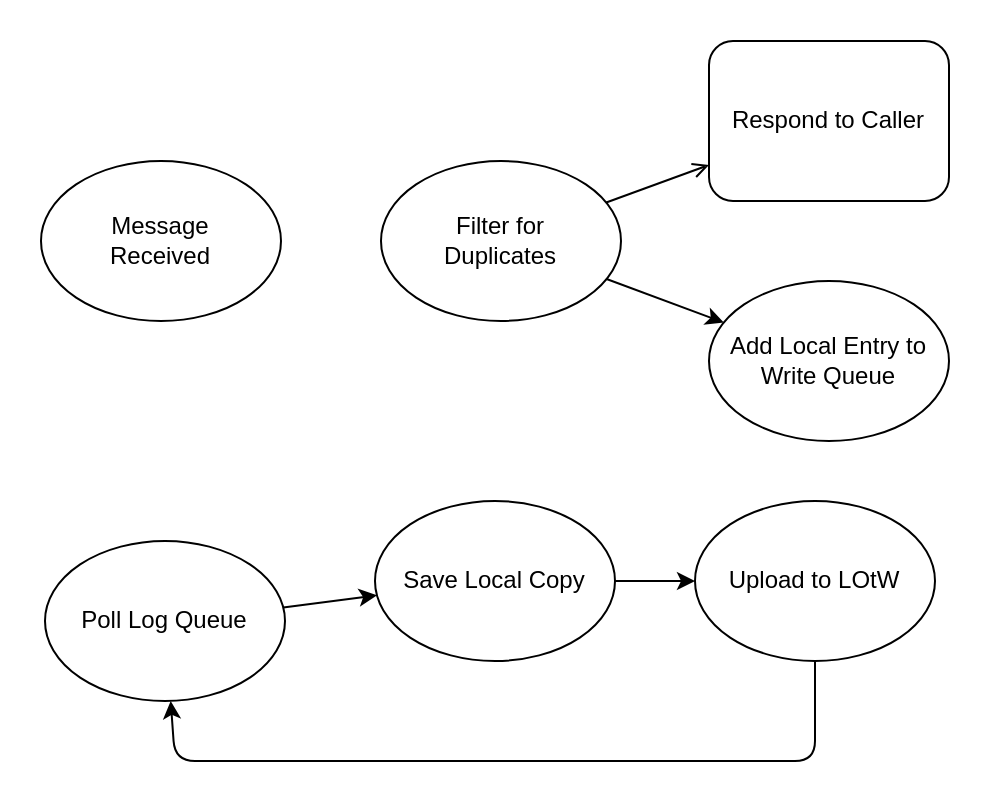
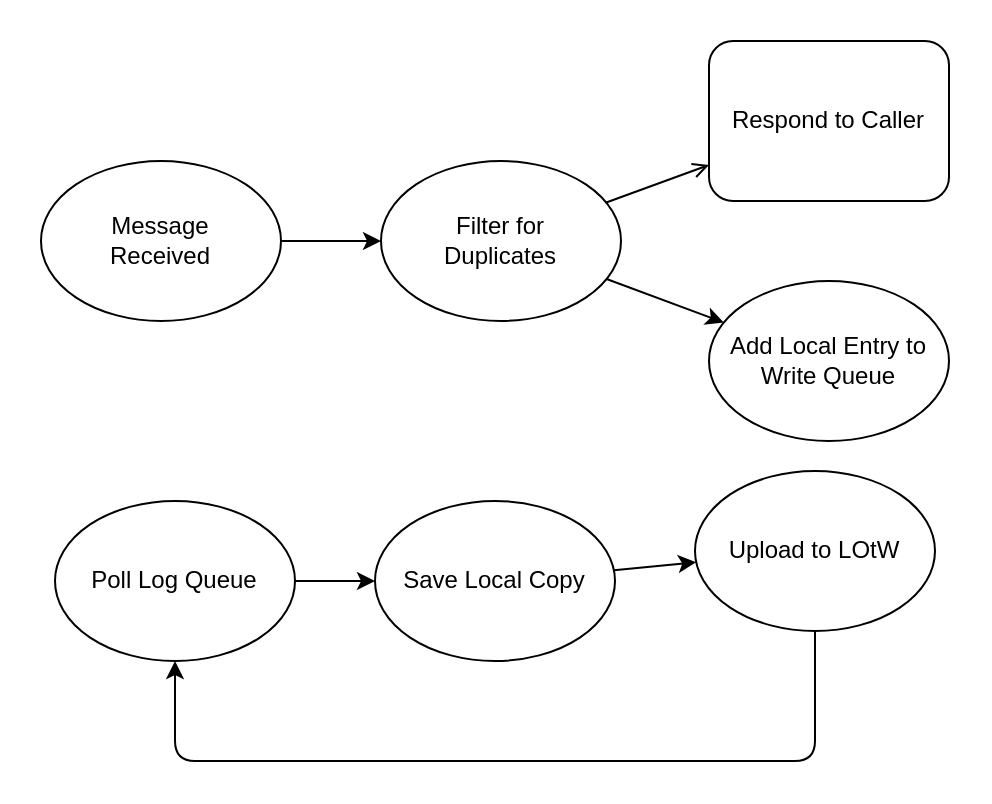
+ <mxCell id="2" style="edgeStyle=none;html=1;" parent="1" source="3" target="6" edge="1"><mxGeometry relative="1" as="geometry" /></mxCell>
- <mxCell id="14" value="Upload to LOtW" style="ellipse;whiteSpace=wrap;html=1;" parent="1" vertex="1"><mxGeometry x="347" y="250" width="120" height="80" as="geometry" /></mxCell>
+ <mxCell id="14" value="Upload to LOtW" style="ellipse;whiteSpace=wrap;html=1;" parent="1" vertex="1"><mxGeometry x="347" y="235" width="120" height="80" as="geometry" /></mxCell>
- <mxCell id="10" value="Poll Log Queue" style="ellipse;whiteSpace=wrap;html=1;" parent="1" vertex="1"><mxGeometry x="22" y="270" width="120" height="80" as="geometry" /></mxCell>
+ <mxCell id="10" value="Poll Log Queue" style="ellipse;whiteSpace=wrap;html=1;" parent="1" vertex="1"><mxGeometry x="27" y="250" width="120" height="80" as="geometry" /></mxCell>
